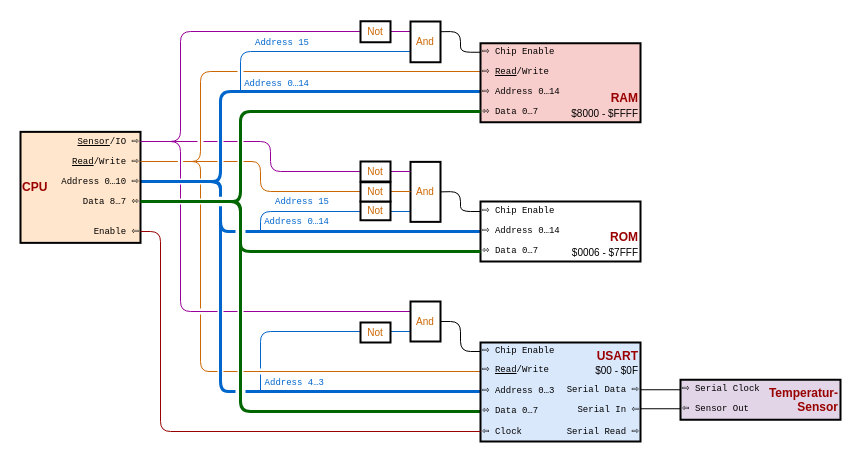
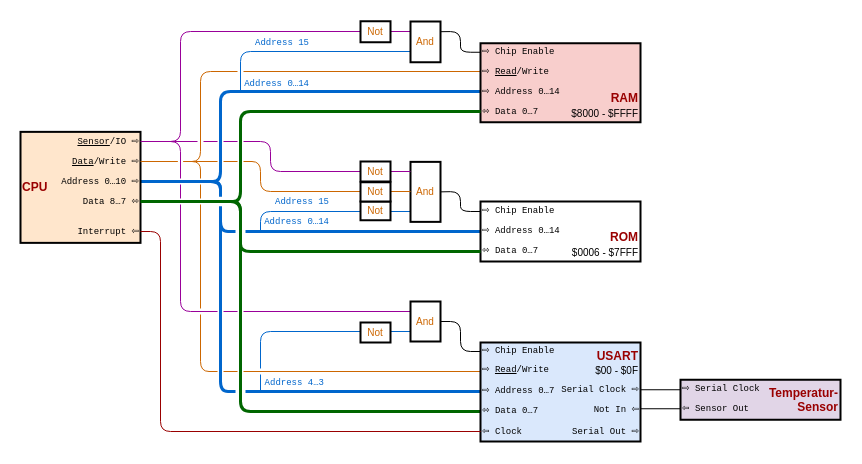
- <mxCell id="14" value="&lt;div align=&quot;right&quot;&gt;&lt;u&gt;Read&lt;/u&gt;/Write ⇨&lt;/div&gt;" style="text;html=1;resizable=0;points=[];autosize=1;align=right;verticalAlign=top;spacingTop=0;fontSize=9;fontFamily=Courier New;spacing=0;spacingRight=2;spacingLeft=2;" parent="12" vertex="1"><mxGeometry x="30" y="21" width="90" height="20" as="geometry" /></mxCell>
+ <mxCell id="14" value="&lt;div align=&quot;right&quot;&gt;&lt;u&gt;Data&lt;/u&gt;/Write ⇨&lt;/div&gt;" style="text;html=1;resizable=0;points=[];autosize=1;align=right;verticalAlign=top;spacingTop=0;fontSize=9;fontFamily=Courier New;spacing=0;spacingRight=2;spacingLeft=2;" parent="12" vertex="1"><mxGeometry x="30" y="21" width="90" height="20" as="geometry" /></mxCell>
- <mxCell id="17" value="Enable ⇦" style="text;html=1;resizable=0;points=[];autosize=1;align=right;verticalAlign=top;spacingTop=0;fontSize=9;fontColor=#000000;fontFamily=Courier New;spacing=0;spacingRight=2;spacingLeft=2;" parent="12" vertex="1"><mxGeometry x="40" y="91" width="80" height="20" as="geometry" /></mxCell>
+ <mxCell id="17" value="Interrupt ⇦" style="text;html=1;resizable=0;points=[];autosize=1;align=right;verticalAlign=top;spacingTop=0;fontSize=9;fontColor=#000000;fontFamily=Courier New;spacing=0;spacingRight=2;spacingLeft=2;" parent="12" vertex="1"><mxGeometry x="40" y="91" width="80" height="20" as="geometry" /></mxCell>
- <mxCell id="49" value="Serial Data ⇨" style="text;html=1;resizable=0;points=[];autosize=1;align=right;verticalAlign=top;spacingTop=0;fontSize=9;fontFamily=Courier New;fontColor=#000000;spacing=0;spacingRight=2;spacingLeft=2;" vertex="1" parent="44"><mxGeometry x="60" y="39" width="100" height="20" as="geometry" /></mxCell>
+ <mxCell id="49" value="Serial Clock ⇨" style="text;html=1;resizable=0;points=[];autosize=1;align=right;verticalAlign=top;spacingTop=0;fontSize=9;fontFamily=Courier New;fontColor=#000000;spacing=0;spacingRight=2;spacingLeft=2;" vertex="1" parent="44"><mxGeometry x="60" y="39" width="100" height="20" as="geometry" /></mxCell>
- <mxCell id="52" value="⇨ Address 0…3" style="text;html=1;resizable=0;points=[];autosize=1;align=left;verticalAlign=top;spacingTop=0;fontSize=9;fontFamily=Courier New;fontColor=#000000;spacing=0;spacingLeft=2;spacingRight=2;" vertex="1" parent="44"><mxGeometry y="40" width="90" height="20" as="geometry" /></mxCell>
+ <mxCell id="52" value="⇨ Address 0…7" style="text;html=1;resizable=0;points=[];autosize=1;align=left;verticalAlign=top;spacingTop=0;fontSize=9;fontFamily=Courier New;fontColor=#000000;spacing=0;spacingLeft=2;spacingRight=2;" vertex="1" parent="44"><mxGeometry y="40" width="90" height="20" as="geometry" /></mxCell>
- <mxCell id="50" value="Serial In ⇦" style="text;html=1;resizable=0;points=[];autosize=1;align=right;verticalAlign=top;spacingTop=0;fontSize=9;fontFamily=Courier New;fontColor=#000000;spacing=0;spacingRight=2;spacingLeft=2;" vertex="1" parent="44"><mxGeometry x="80" y="59" width="80" height="20" as="geometry" /></mxCell>
+ <mxCell id="50" value="Not In ⇦" style="text;html=1;resizable=0;points=[];autosize=1;align=right;verticalAlign=top;spacingTop=0;fontSize=9;fontFamily=Courier New;fontColor=#000000;spacing=0;spacingRight=2;spacingLeft=2;" vertex="1" parent="44"><mxGeometry x="80" y="59" width="80" height="20" as="geometry" /></mxCell>
- <mxCell id="51" value="Serial Read ⇨" style="text;html=1;resizable=0;points=[];autosize=1;align=right;verticalAlign=top;spacingTop=0;fontSize=9;fontFamily=Courier New;fontColor=#000000;spacing=0;spacingRight=2;spacingLeft=2;" vertex="1" parent="44"><mxGeometry x="70" y="81" width="90" height="20" as="geometry" /></mxCell>
+ <mxCell id="51" value="Serial Out ⇨" style="text;html=1;resizable=0;points=[];autosize=1;align=right;verticalAlign=top;spacingTop=0;fontSize=9;fontFamily=Courier New;fontColor=#000000;spacing=0;spacingRight=2;spacingLeft=2;" vertex="1" parent="44"><mxGeometry x="70" y="81" width="90" height="20" as="geometry" /></mxCell>
